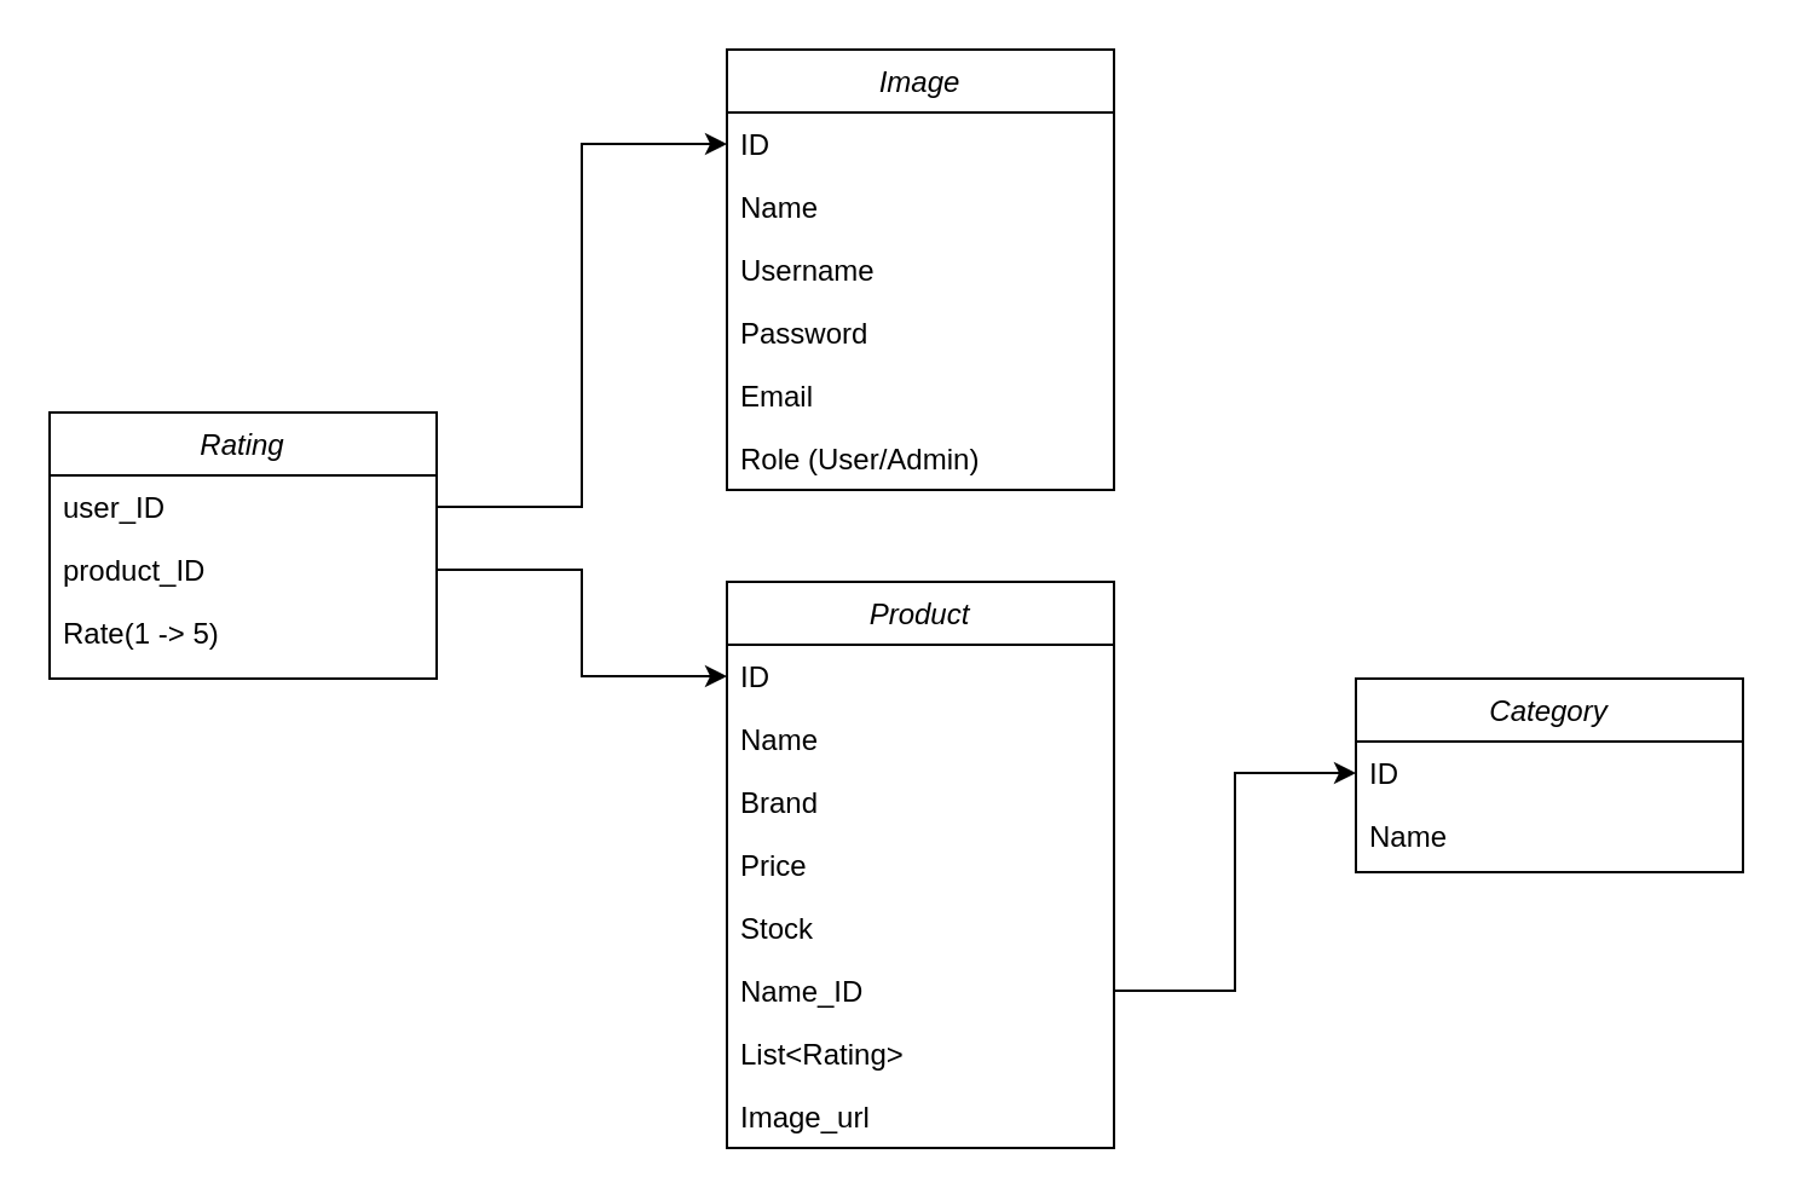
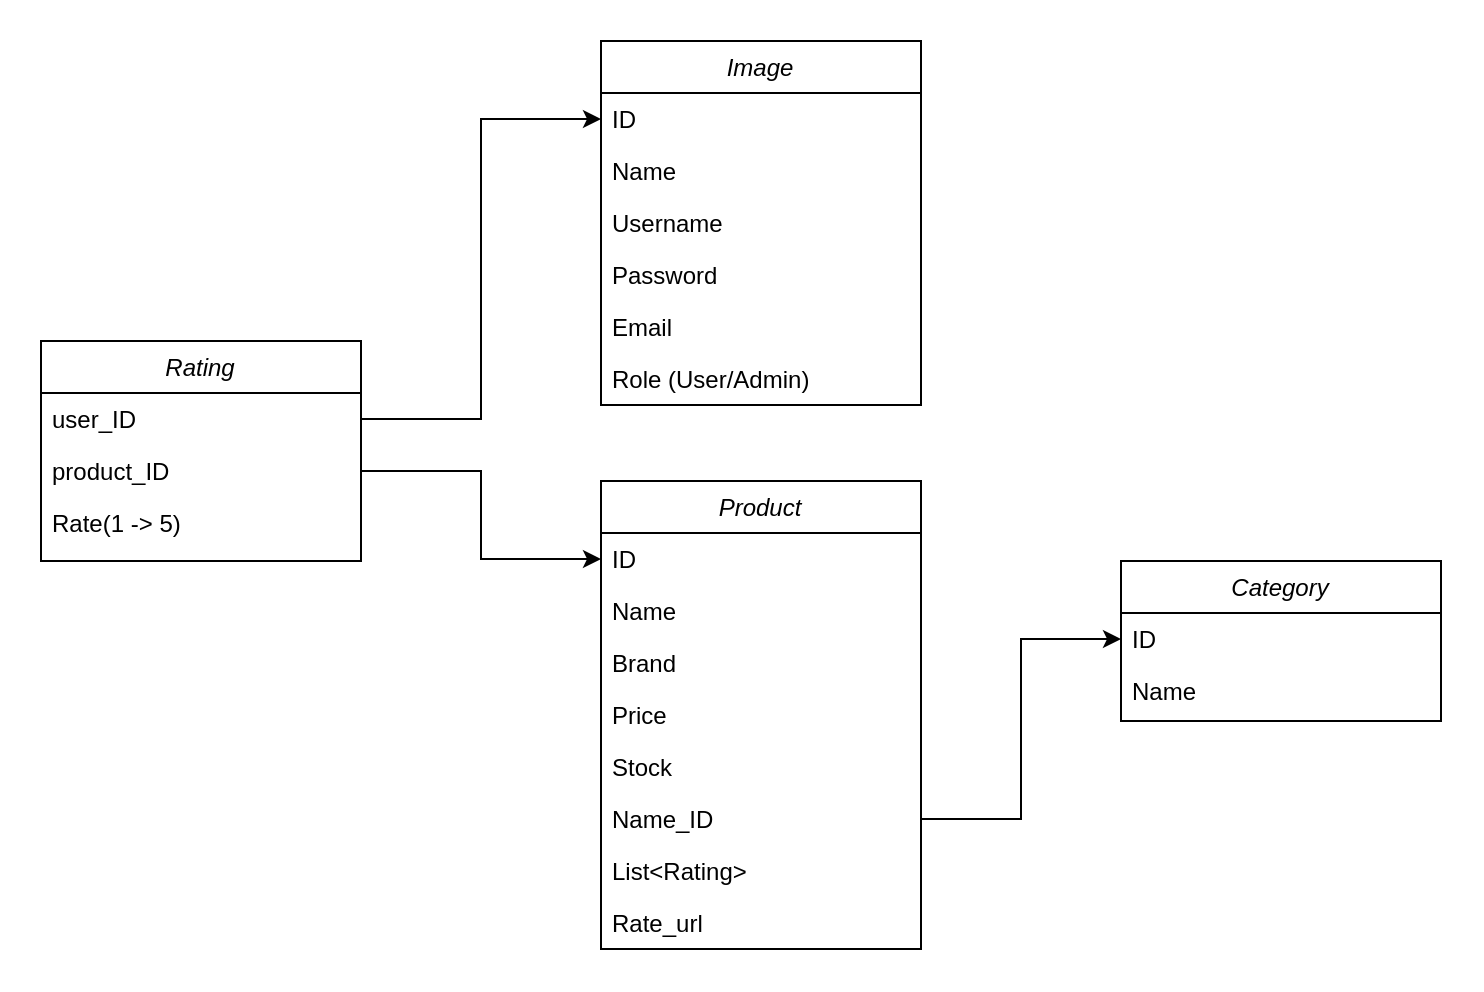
- <mxCell id="10" value="Image_url" style="text;align=left;verticalAlign=top;spacingLeft=4;spacingRight=4;overflow=hidden;rotatable=0;points=[[0,0.5],[1,0.5]];portConstraint=eastwest;rounded=0;shadow=0;html=0;" parent="2" vertex="1"><mxGeometry y="208" width="160" height="26" as="geometry" /></mxCell>
+ <mxCell id="10" value="Rate_url" style="text;align=left;verticalAlign=top;spacingLeft=4;spacingRight=4;overflow=hidden;rotatable=0;points=[[0,0.5],[1,0.5]];portConstraint=eastwest;rounded=0;shadow=0;html=0;" parent="2" vertex="1"><mxGeometry y="208" width="160" height="26" as="geometry" /></mxCell>
